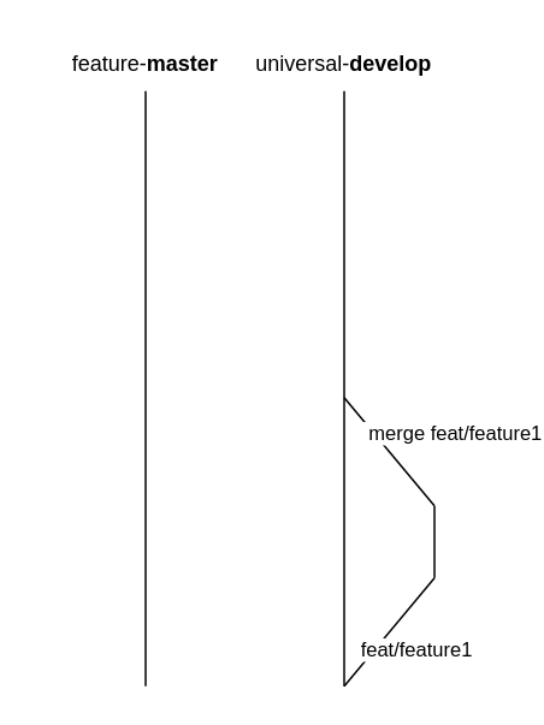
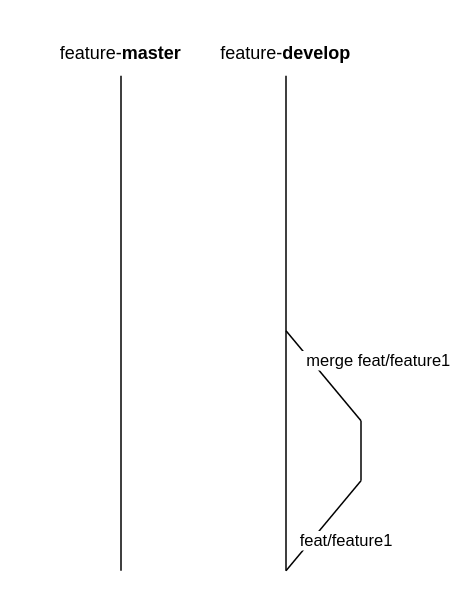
- <mxCell id="5" value="universal-&lt;b&gt;develop&lt;br&gt;&lt;/b&gt;" style="text;html=1;strokeColor=none;fillColor=none;align=center;verticalAlign=middle;whiteSpace=wrap;rounded=0;" vertex="1" parent="1"><mxGeometry x="130" y="20" width="120" height="30" as="geometry" /></mxCell>
+ <mxCell id="5" value="feature-&lt;b&gt;develop&lt;br&gt;&lt;/b&gt;" style="text;html=1;strokeColor=none;fillColor=none;align=center;verticalAlign=middle;whiteSpace=wrap;rounded=0;" vertex="1" parent="1"><mxGeometry x="130" y="20" width="120" height="30" as="geometry" /></mxCell>
